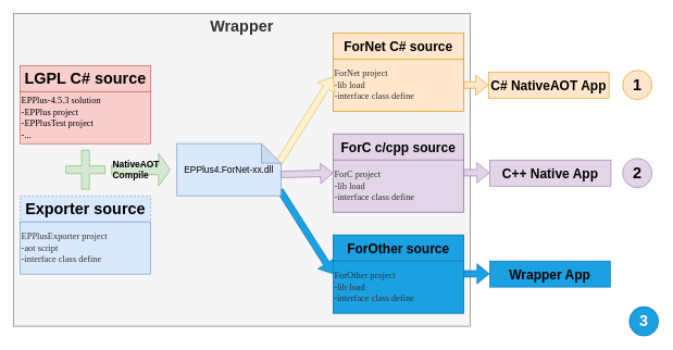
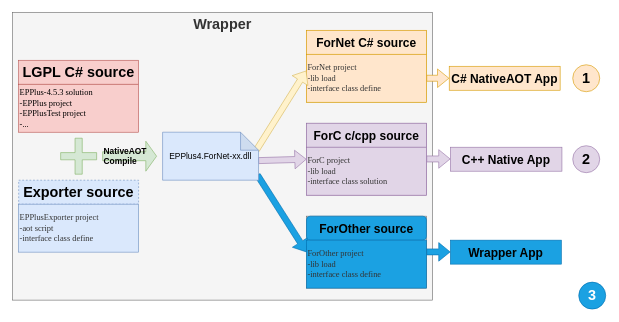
- <mxCell id="29" value="&lt;font style=&quot;color: rgb(51, 51, 51);&quot; face=&quot;Lucida Console&quot;&gt;ForC project&lt;/font&gt;&lt;div style=&quot;color: rgb(51, 51, 51);&quot;&gt;&lt;font face=&quot;Lucida Console&quot;&gt;-lib load&amp;nbsp;&lt;/font&gt;&lt;/div&gt;&lt;div&gt;&lt;font style=&quot;&quot; face=&quot;Lucida Console&quot;&gt;&lt;font color=&quot;#333333&quot;&gt;-&lt;/font&gt;&lt;font style=&quot;color: light-dark(rgb(51, 51, 51), rgb(255, 0, 0));&quot;&gt;interface class define&lt;/font&gt;&lt;/font&gt;&lt;/div&gt;" style="rounded=0;whiteSpace=wrap;html=1;align=left;fillColor=#e1d5e7;strokeColor=#9673a6;fontSize=14;" parent="27" vertex="1"><mxGeometry y="40" width="200" height="80" as="geometry" /></mxCell>
+ <mxCell id="29" value="&lt;font style=&quot;color: rgb(51, 51, 51);&quot; face=&quot;Lucida Console&quot;&gt;ForC project&lt;/font&gt;&lt;div style=&quot;color: rgb(51, 51, 51);&quot;&gt;&lt;font face=&quot;Lucida Console&quot;&gt;-lib load&amp;nbsp;&lt;/font&gt;&lt;/div&gt;&lt;div&gt;&lt;font style=&quot;&quot; face=&quot;Lucida Console&quot;&gt;&lt;font color=&quot;#333333&quot;&gt;-&lt;/font&gt;&lt;font style=&quot;color: light-dark(rgb(51, 51, 51), rgb(255, 0, 0));&quot;&gt;interface class solution&lt;/font&gt;&lt;/font&gt;&lt;/div&gt;" style="rounded=0;whiteSpace=wrap;html=1;align=left;fillColor=#e1d5e7;strokeColor=#9673a6;fontSize=14;" parent="27" vertex="1"><mxGeometry y="40" width="200" height="80" as="geometry" /></mxCell>
- <mxCell id="32" value="&lt;div style=&quot;text-align: left;&quot;&gt;&lt;span style=&quot;background-color: transparent; color: light-dark(rgb(0, 0, 0), rgb(255, 255, 255)); text-wrap-mode: nowrap;&quot;&gt;&lt;b style=&quot;&quot;&gt;&lt;font style=&quot;font-size: 20px;&quot;&gt;ForOther source&lt;/font&gt;&lt;/b&gt;&lt;/span&gt;&lt;/div&gt;" style="rounded=0;whiteSpace=wrap;html=1;strokeColor=#006EAF;align=center;verticalAlign=middle;fontFamily=Helvetica;fontSize=14;fillColor=light-dark(#1BA1E2,#1BAFF7);fontColor=#ffffff;" parent="1" vertex="1"><mxGeometry x="510" y="360" width="200" height="40" as="geometry" /></mxCell>
+ <mxCell id="32" value="&lt;div style=&quot;text-align: left;&quot;&gt;&lt;span style=&quot;background-color: transparent; color: light-dark(rgb(0, 0, 0), rgb(255, 255, 255)); text-wrap-mode: nowrap;&quot;&gt;&lt;b style=&quot;&quot;&gt;&lt;font style=&quot;font-size: 20px;&quot;&gt;ForOther source&lt;/font&gt;&lt;/b&gt;&lt;/span&gt;&lt;/div&gt;" style="whiteSpace=wrap;html=1;strokeColor=#006EAF;align=center;verticalAlign=middle;fontFamily=Helvetica;fontSize=14;fillColor=light-dark(#1BA1E2,#1BAFF7);fontColor=#ffffff;rounded=1;" parent="1" vertex="1"><mxGeometry x="510" y="360" width="200" height="40" as="geometry" /></mxCell>
